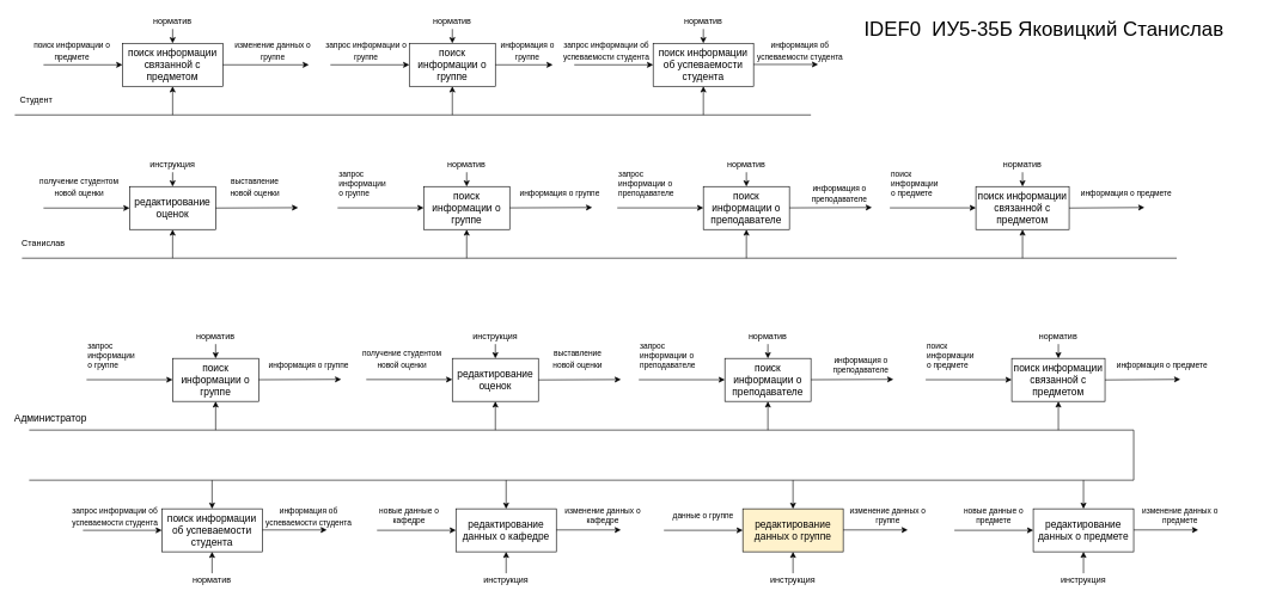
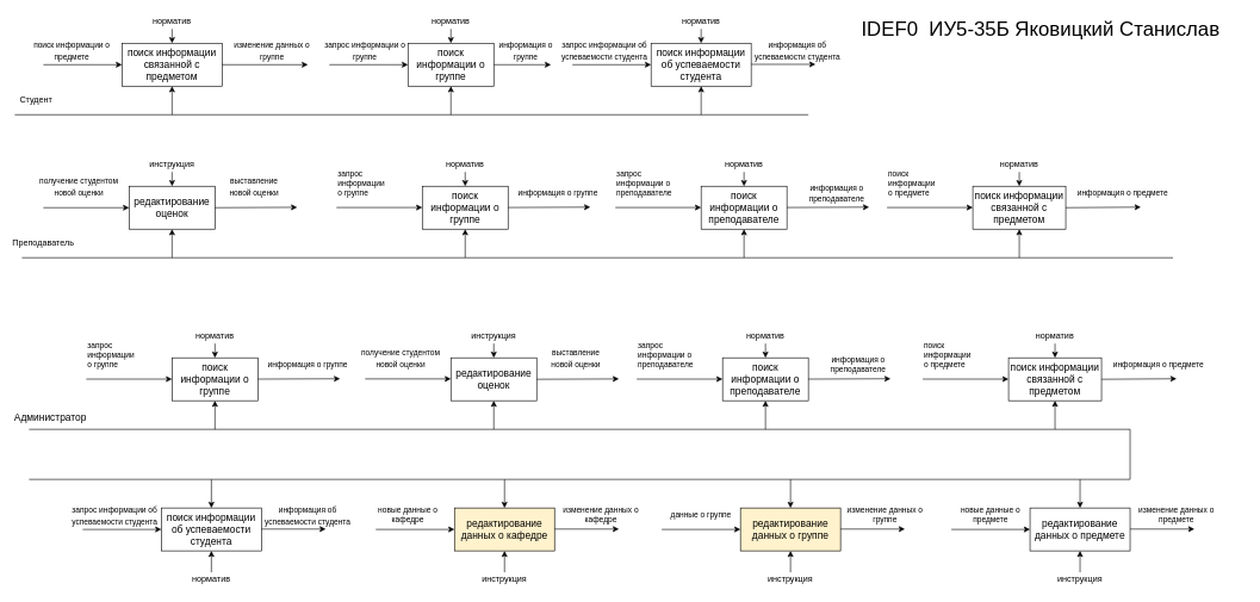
- <mxCell id="26" value="Станислав" style="text;html=1;strokeColor=none;fillColor=none;align=center;verticalAlign=middle;whiteSpace=wrap;rounded=0;" vertex="1" parent="1"><mxGeometry x="40" y="330" width="40" height="20" as="geometry" /></mxCell>
+ <mxCell id="26" value="Преподаватель" style="text;html=1;strokeColor=none;fillColor=none;align=center;verticalAlign=middle;whiteSpace=wrap;rounded=0;" vertex="1" parent="1"><mxGeometry x="40" y="330" width="40" height="20" as="geometry" /></mxCell>
- <mxCell id="85" value="&lt;span style=&quot;font-size: 14px&quot;&gt;редактирование данных о кафедре&lt;/span&gt;" style="rounded=0;whiteSpace=wrap;html=1;" vertex="1" parent="1"><mxGeometry x="635" y="710" width="140" height="60" as="geometry" /></mxCell>
+ <mxCell id="85" value="&lt;span style=&quot;font-size: 14px&quot;&gt;редактирование данных о кафедре&lt;/span&gt;" style="rounded=0;whiteSpace=wrap;html=1;fillColor=#fff2cc;" vertex="1" parent="1"><mxGeometry x="635" y="710" width="140" height="60" as="geometry" /></mxCell>
